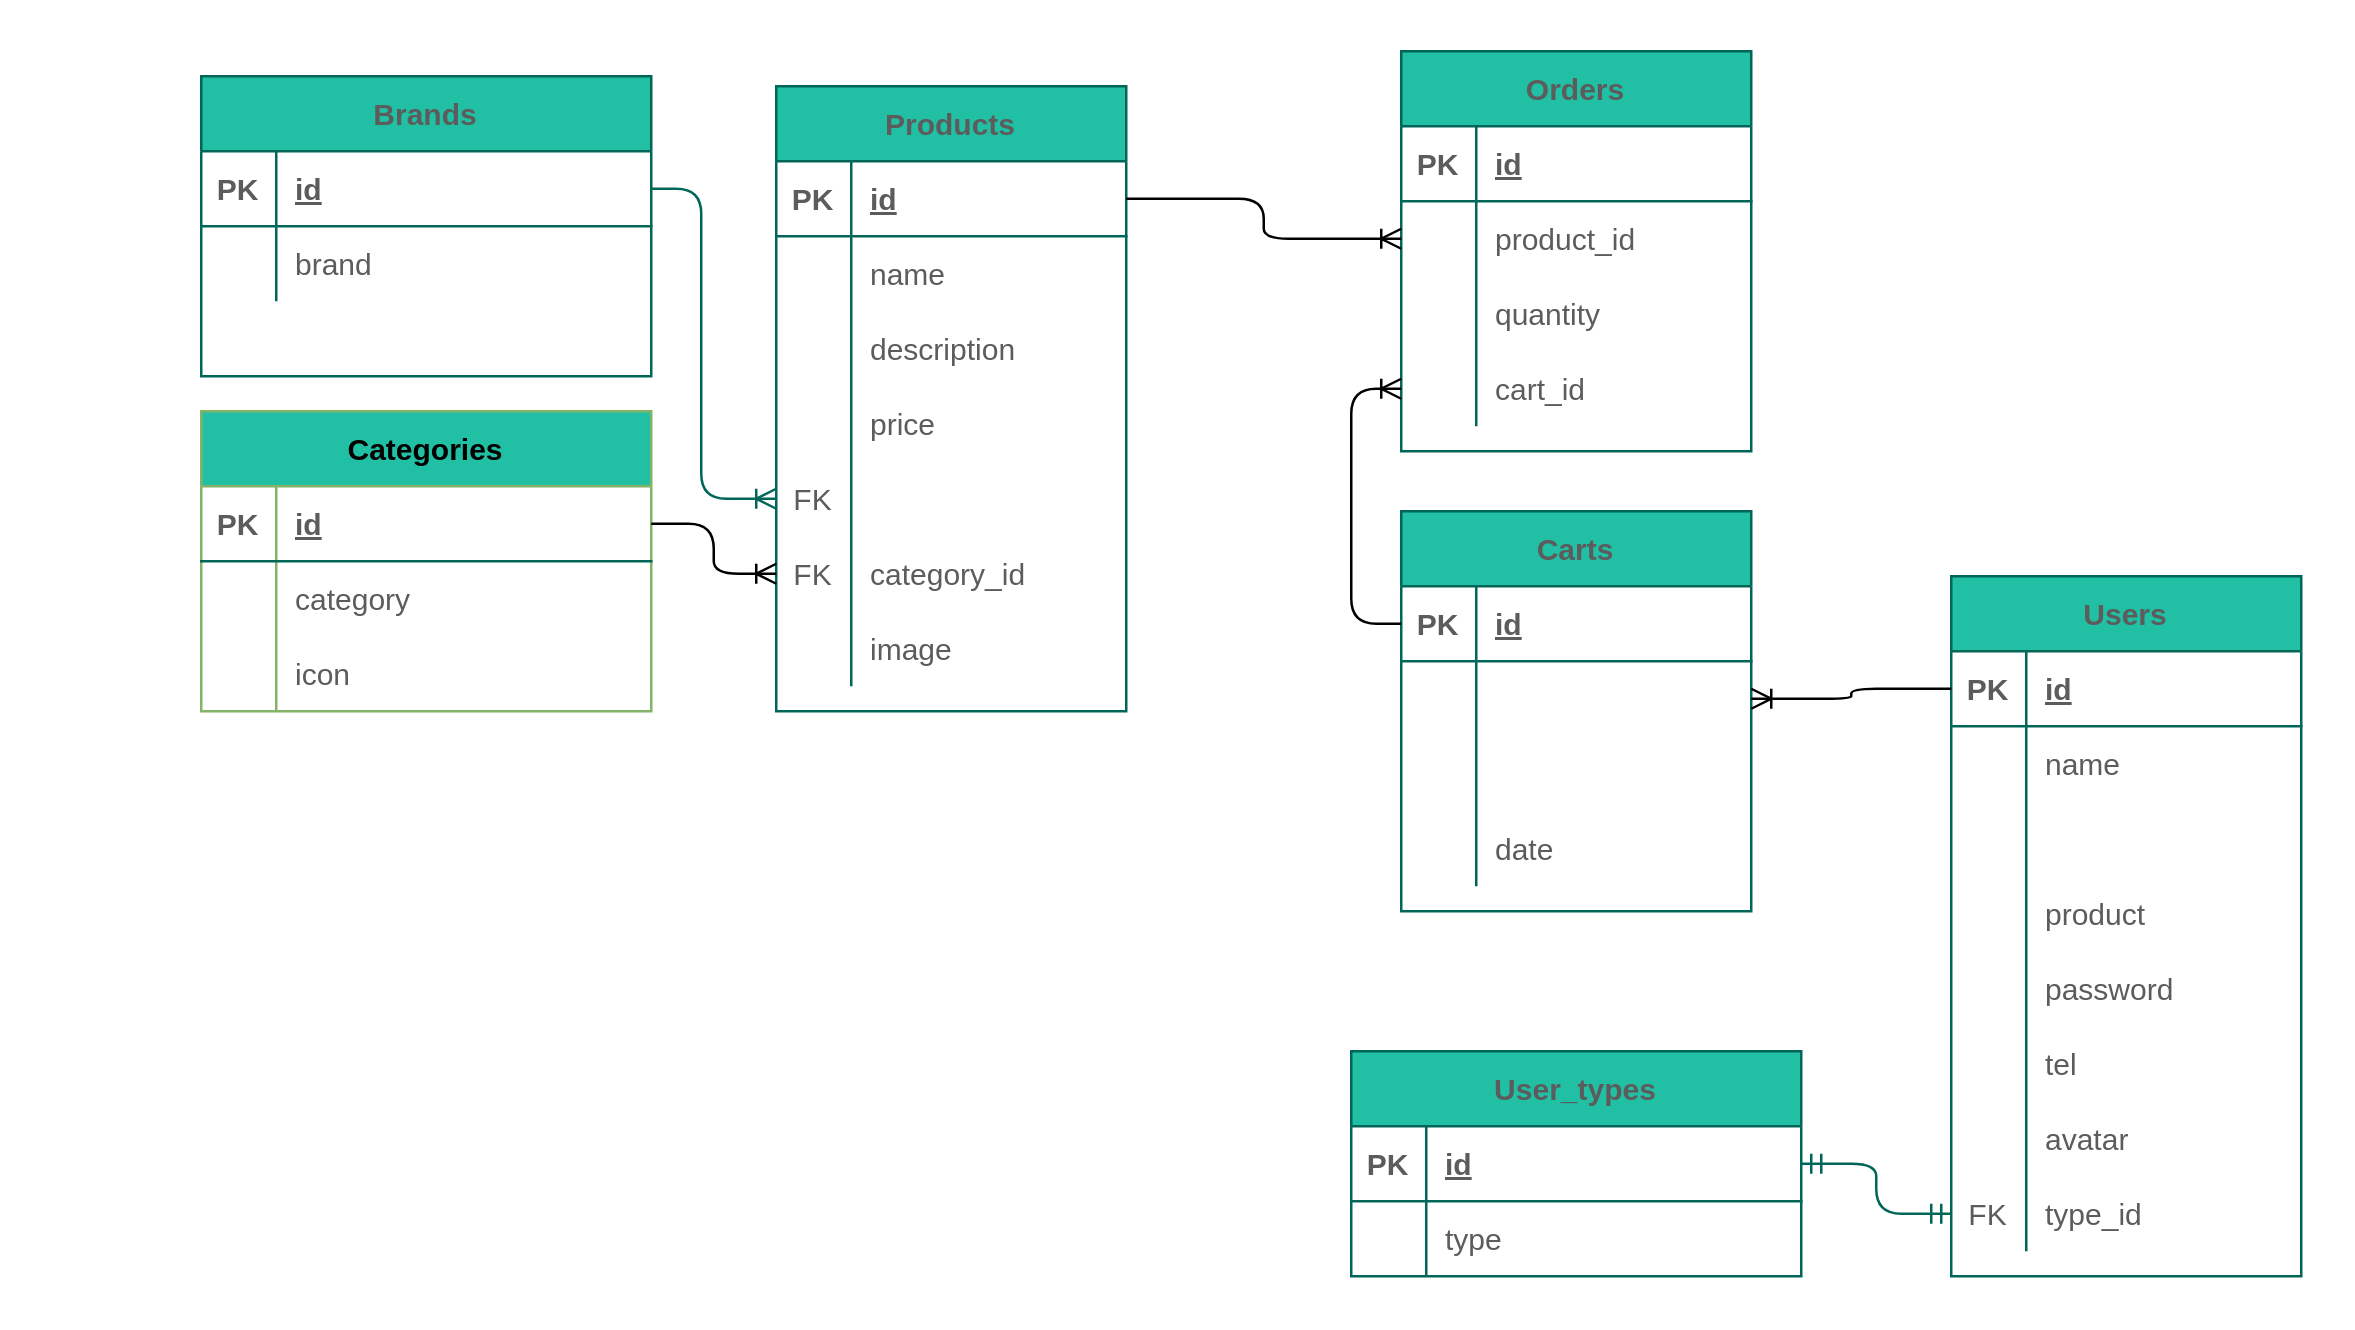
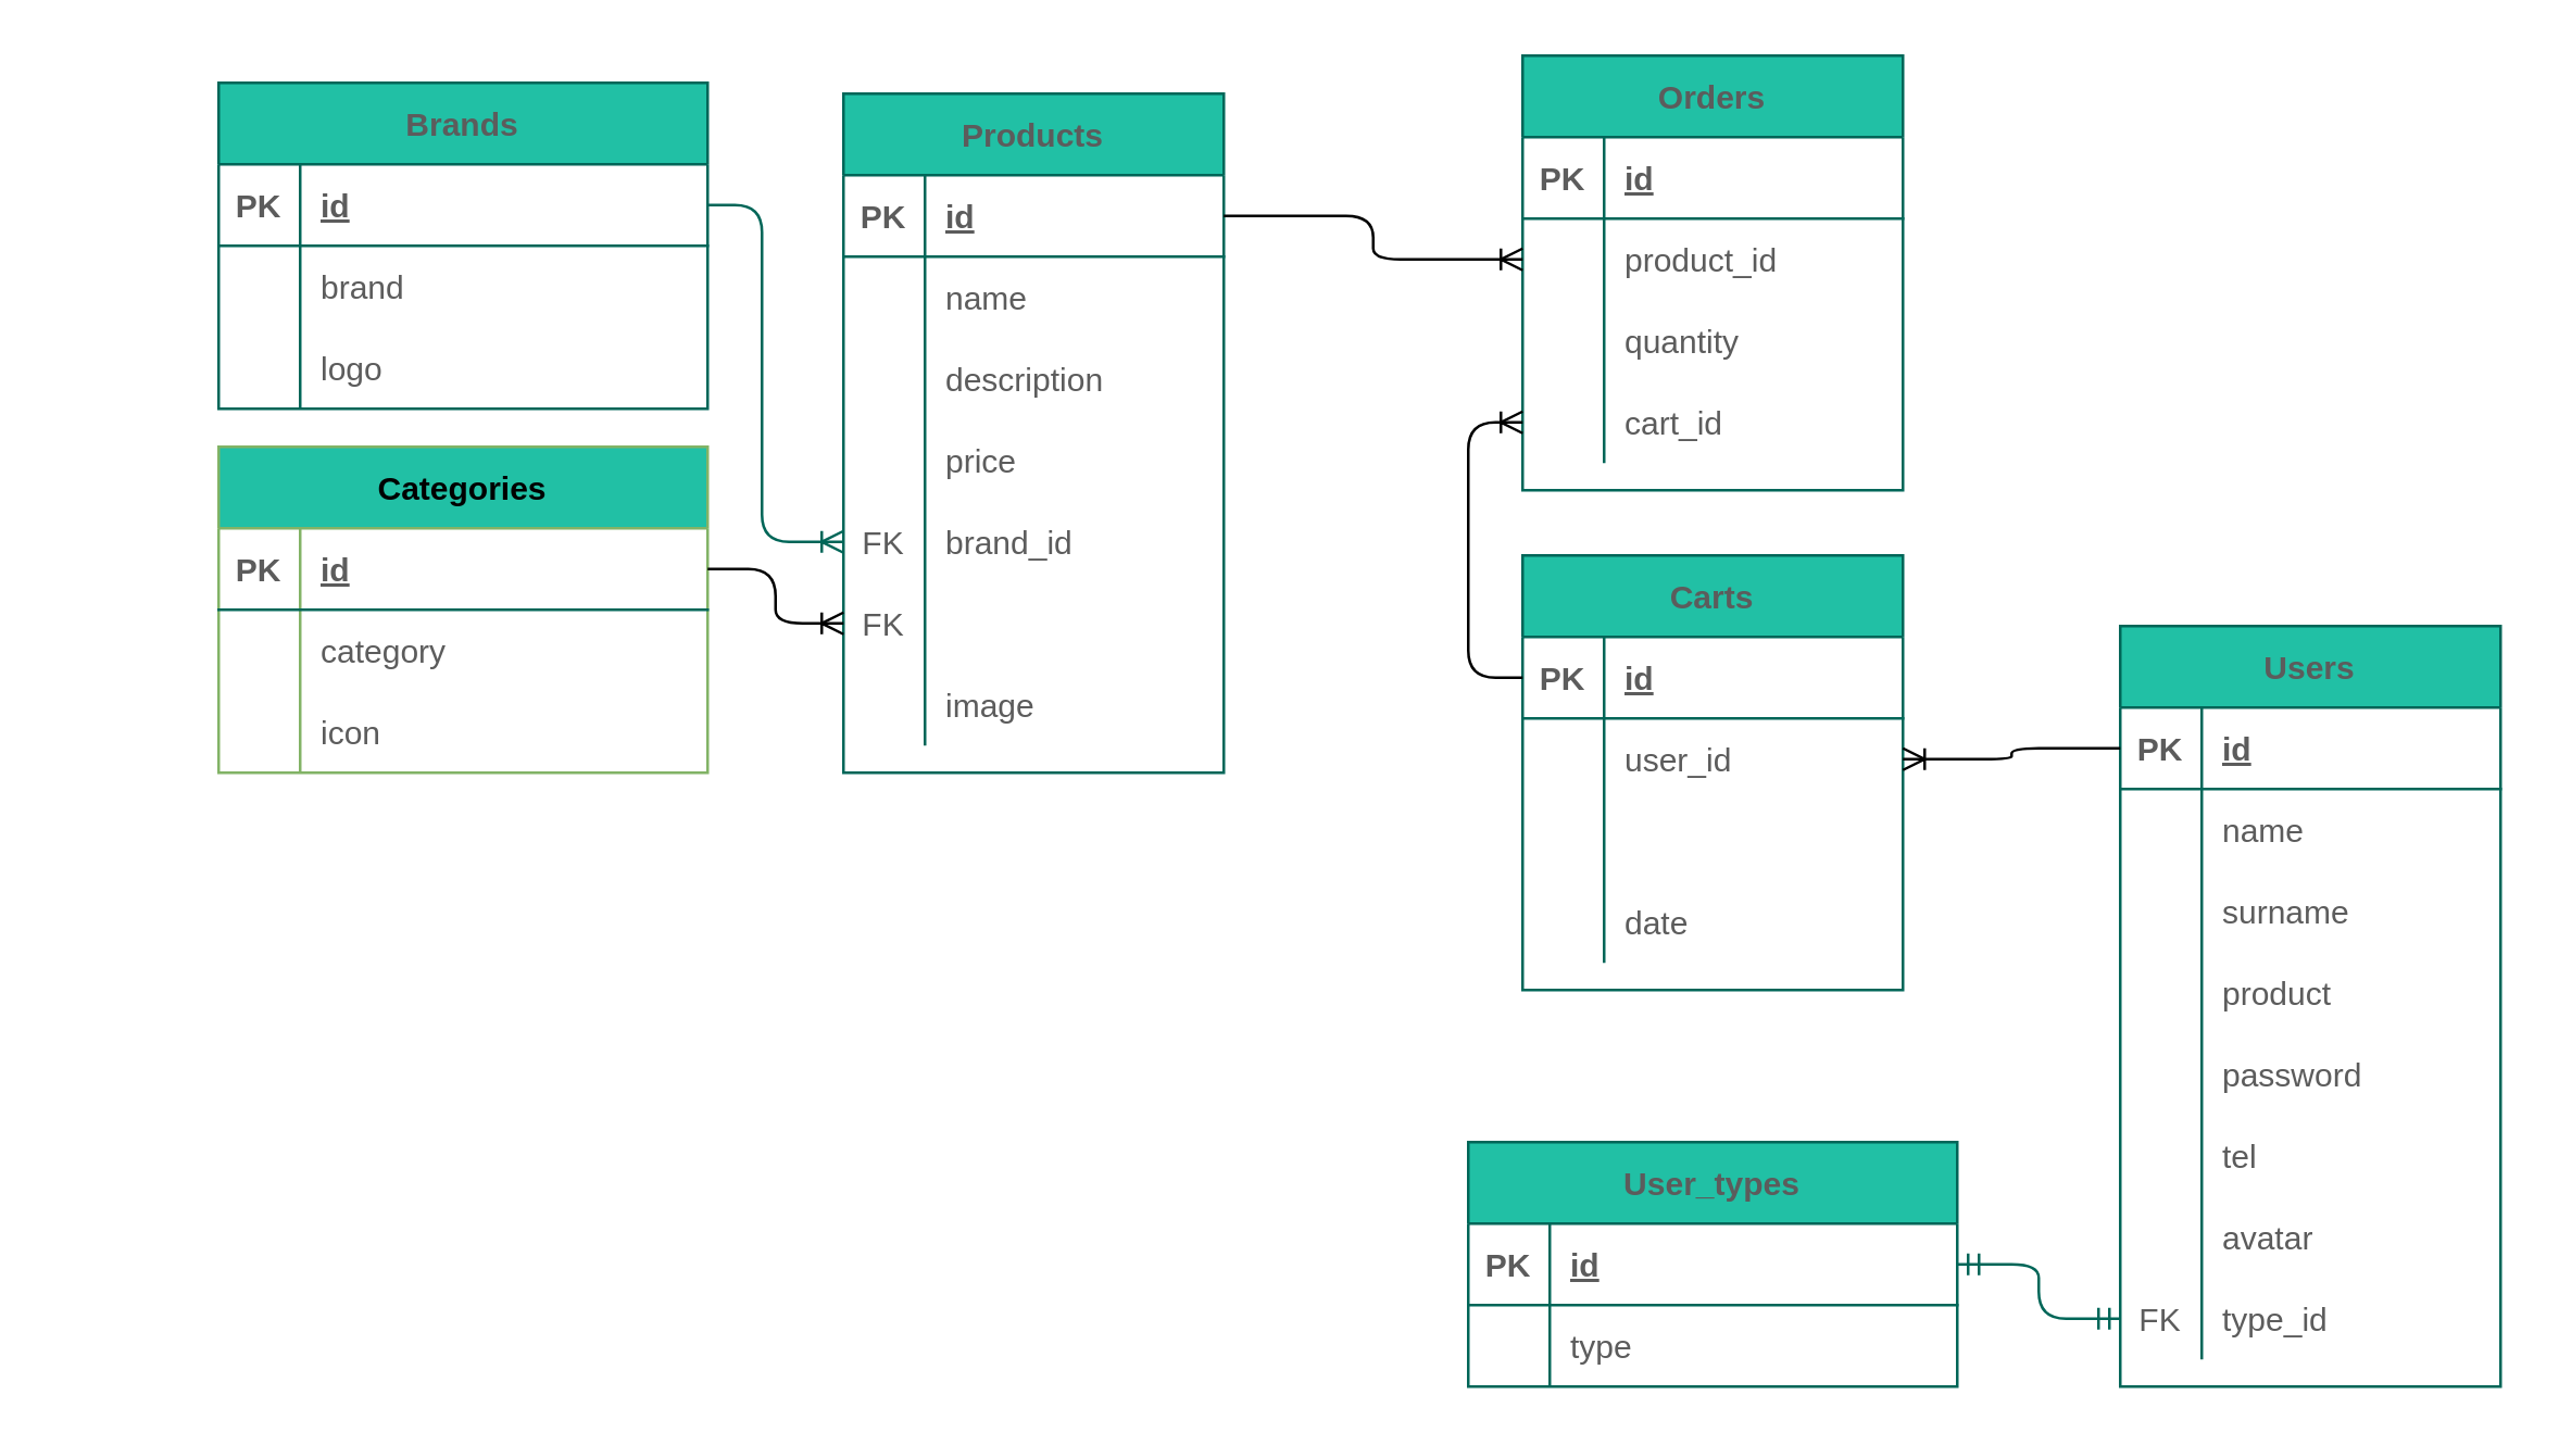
+ <mxCell id="58" value="logo" style="shape=partialRectangle;connectable=0;fillColor=none;top=0;left=0;bottom=0;right=0;align=left;spacingLeft=6;overflow=hidden;strokeColor=#006658;fontColor=#5C5C5C;" parent="56" vertex="1"><mxGeometry x="30" width="150" height="30" as="geometry" /></mxCell>
+ <mxCell id="42" value="brand_id" style="shape=partialRectangle;connectable=0;fillColor=none;top=0;left=0;bottom=0;right=0;align=left;spacingLeft=6;overflow=hidden;strokeColor=#006658;fontColor=#5C5C5C;" parent="40" vertex="1"><mxGeometry x="30" width="110" height="30" as="geometry" /></mxCell>
- <mxCell id="45" value="category_id" style="shape=partialRectangle;connectable=0;fillColor=none;top=0;left=0;bottom=0;right=0;align=left;spacingLeft=6;overflow=hidden;strokeColor=#006658;fontColor=#5C5C5C;" parent="43" vertex="1"><mxGeometry x="30" width="110" height="30" as="geometry" /></mxCell>
+ <mxCell id="86" value="user_id" style="shape=partialRectangle;connectable=0;fillColor=none;top=0;left=0;bottom=0;right=0;align=left;spacingLeft=6;overflow=hidden;strokeColor=#006658;fontColor=#5C5C5C;" vertex="1" parent="84"><mxGeometry x="30" width="110" height="30" as="geometry" /></mxCell>
+ <mxCell id="11" value="surname" style="shape=partialRectangle;connectable=0;fillColor=none;top=0;left=0;bottom=0;right=0;align=left;spacingLeft=6;overflow=hidden;strokeColor=#006658;fontColor=#5C5C5C;" parent="9" vertex="1"><mxGeometry x="30" width="110" height="30" as="geometry" /></mxCell>
